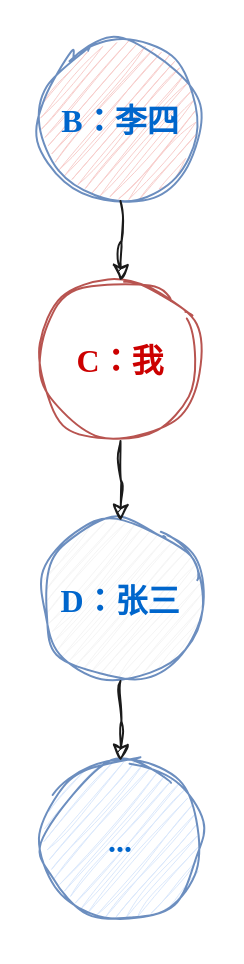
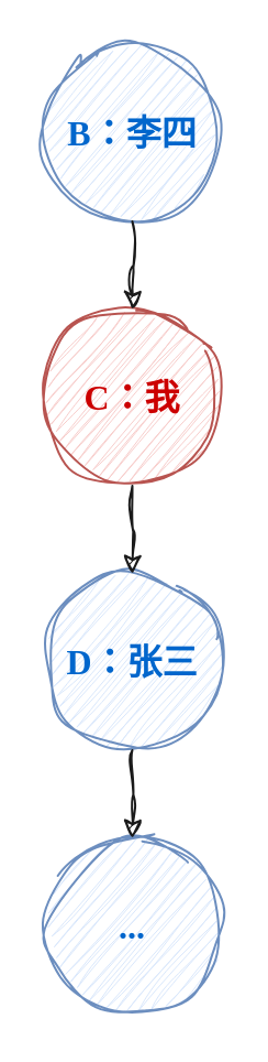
- <mxCell id="5" value="B：李四" style="ellipse;whiteSpace=wrap;html=1;aspect=fixed;labelBackgroundColor=none;fillColor=#f8cecc;strokeColor=#6c8ebf;sketch=1;curveFitting=1;jiggle=2;fontFamily=Times New Roman;fontStyle=1;fontSize=16;fontColor=#0066CC;" vertex="1" parent="1"><mxGeometry x="20" y="20" width="80" height="80" as="geometry" /></mxCell>
+ <mxCell id="5" value="B：李四" style="ellipse;whiteSpace=wrap;html=1;aspect=fixed;labelBackgroundColor=none;fillColor=#dae8fc;strokeColor=#6c8ebf;sketch=1;curveFitting=1;jiggle=2;fontFamily=Times New Roman;fontStyle=1;fontSize=16;fontColor=#0066CC;" vertex="1" parent="1"><mxGeometry x="20" y="20" width="80" height="80" as="geometry" /></mxCell>
- <mxCell id="4" value="C：我" style="ellipse;whiteSpace=wrap;html=1;aspect=fixed;labelBackgroundColor=none;fillColor=#ffffff;strokeColor=#b85450;sketch=1;curveFitting=1;jiggle=2;fontFamily=Times New Roman;fontStyle=1;fontSize=16;fontColor=#CC0000;" vertex="1" parent="1"><mxGeometry x="20" y="140" width="80" height="80" as="geometry" /></mxCell>
+ <mxCell id="4" value="C：我" style="ellipse;whiteSpace=wrap;html=1;aspect=fixed;labelBackgroundColor=none;fillColor=#f8cecc;strokeColor=#b85450;sketch=1;curveFitting=1;jiggle=2;fontFamily=Times New Roman;fontStyle=1;fontSize=16;fontColor=#CC0000;" vertex="1" parent="1"><mxGeometry x="20" y="140" width="80" height="80" as="geometry" /></mxCell>
- <mxCell id="3" value="D：张三" style="ellipse;whiteSpace=wrap;html=1;aspect=fixed;labelBackgroundColor=none;fillColor=#f5f5f5;strokeColor=#6c8ebf;sketch=1;curveFitting=1;jiggle=2;fontFamily=Times New Roman;fontStyle=1;fontSize=16;fontColor=#0066CC;" vertex="1" parent="1"><mxGeometry x="20" y="260" width="80" height="80" as="geometry" /></mxCell>
+ <mxCell id="3" value="D：张三" style="ellipse;whiteSpace=wrap;html=1;aspect=fixed;labelBackgroundColor=none;fillColor=#dae8fc;strokeColor=#6c8ebf;sketch=1;curveFitting=1;jiggle=2;fontFamily=Times New Roman;fontStyle=1;fontSize=16;fontColor=#0066CC;" vertex="1" parent="1"><mxGeometry x="20" y="260" width="80" height="80" as="geometry" /></mxCell>
